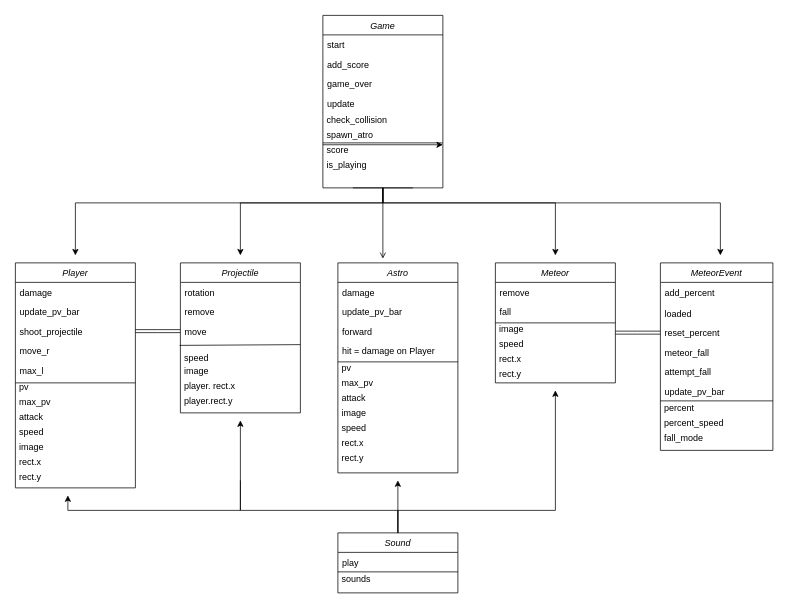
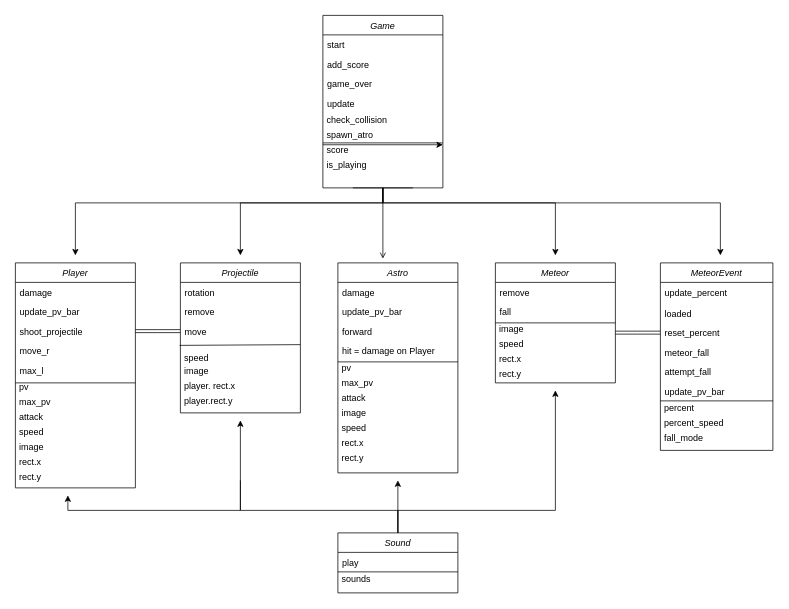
- <mxCell id="53" value="add_percent" style="text;align=left;verticalAlign=top;spacingLeft=4;spacingRight=4;overflow=hidden;rotatable=0;points=[[0,0.5],[1,0.5]];portConstraint=eastwest;rounded=0;shadow=0;html=0;" parent="52" vertex="1"><mxGeometry y="26" width="150" height="28" as="geometry" /></mxCell>
+ <mxCell id="53" value="update_percent" style="text;align=left;verticalAlign=top;spacingLeft=4;spacingRight=4;overflow=hidden;rotatable=0;points=[[0,0.5],[1,0.5]];portConstraint=eastwest;rounded=0;shadow=0;html=0;" parent="52" vertex="1"><mxGeometry y="26" width="150" height="28" as="geometry" /></mxCell>
